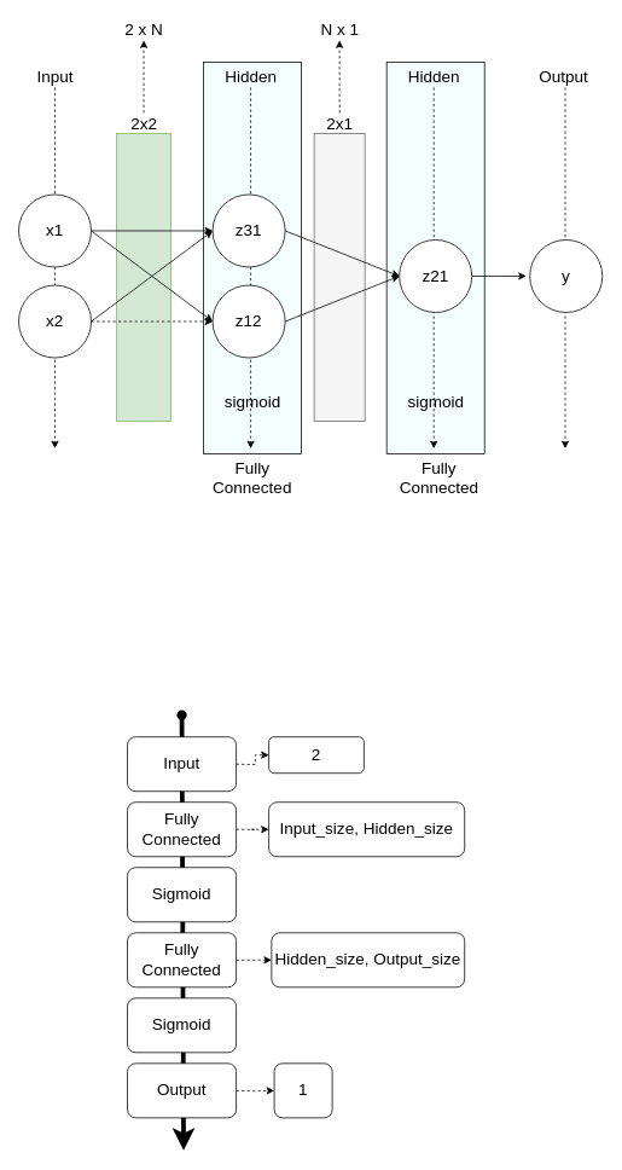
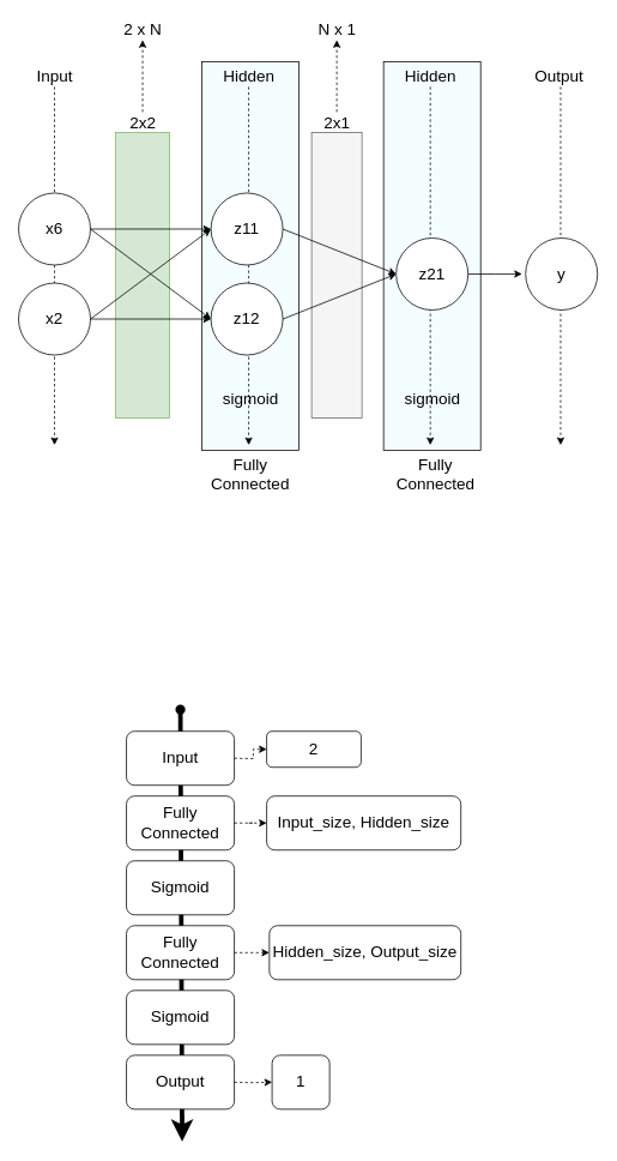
- <mxCell id="22" value="x1" style="ellipse;whiteSpace=wrap;html=1;aspect=fixed;fontSize=18;" vertex="1" parent="1"><mxGeometry x="20" y="214" width="80" height="80" as="geometry" /></mxCell>
+ <mxCell id="22" value="x6" style="ellipse;whiteSpace=wrap;html=1;aspect=fixed;fontSize=18;" vertex="1" parent="1"><mxGeometry x="20" y="214" width="80" height="80" as="geometry" /></mxCell>
- <mxCell id="25" value="z31" style="ellipse;whiteSpace=wrap;html=1;aspect=fixed;fontSize=18;" vertex="1" parent="1"><mxGeometry x="234" y="214" width="80" height="80" as="geometry" /></mxCell>
+ <mxCell id="25" value="z11" style="ellipse;whiteSpace=wrap;html=1;aspect=fixed;fontSize=18;" vertex="1" parent="1"><mxGeometry x="234" y="214" width="80" height="80" as="geometry" /></mxCell>
- <mxCell id="23" value="" style="edgeStyle=orthogonalEdgeStyle;rounded=0;orthogonalLoop=1;jettySize=auto;html=1;fontSize=18;dashed=1;" edge="1" parent="1" source="24" target="26"><mxGeometry relative="1" as="geometry" /></mxCell>
+ <mxCell id="23" value="" style="edgeStyle=orthogonalEdgeStyle;rounded=0;orthogonalLoop=1;jettySize=auto;html=1;fontSize=18;" edge="1" parent="1" source="24" target="26"><mxGeometry relative="1" as="geometry" /></mxCell>
